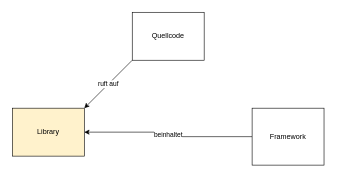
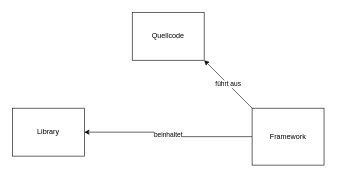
- <mxCell id="7" value="ruft auf" style="endArrow=classic;html=1;rounded=0;exitX=0;exitY=1;exitDx=0;exitDy=0;entryX=1;entryY=0;entryDx=0;entryDy=0;" edge="1" parent="1" source="5" target="2"><mxGeometry width="50" height="50" relative="1" as="geometry"><mxPoint x="300" y="480" as="sourcePoint" /><mxPoint x="350" y="430" as="targetPoint" /></mxGeometry></mxCell>
+ <mxCell id="6" value="führt aus" style="endArrow=classic;html=1;rounded=0;entryX=1;entryY=1;entryDx=0;entryDy=0;exitX=0;exitY=0;exitDx=0;exitDy=0;" edge="1" parent="1" source="4" target="5"><mxGeometry width="50" height="50" relative="1" as="geometry"><mxPoint x="300" y="480" as="sourcePoint" /><mxPoint x="350" y="430" as="targetPoint" /></mxGeometry></mxCell>
- <mxCell id="2" value="Library" style="rounded=0;whiteSpace=wrap;html=1;fillColor=#fff2cc;" vertex="1" parent="1"><mxGeometry x="20" y="180" width="120" height="80" as="geometry" /></mxCell>
+ <mxCell id="2" value="Library" style="rounded=0;whiteSpace=wrap;html=1;" vertex="1" parent="1"><mxGeometry x="20" y="180" width="120" height="80" as="geometry" /></mxCell>
